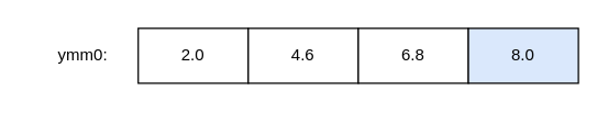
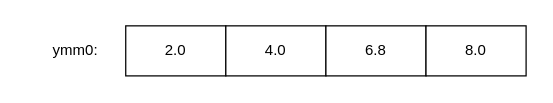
- <mxCell id="3" value="4.6" style="rounded=0;whiteSpace=wrap;html=1;" vertex="1" parent="1"><mxGeometry x="180" width="80" height="40" as="geometry" y="20" /></mxCell>
+ <mxCell id="3" value="4.0" style="rounded=0;whiteSpace=wrap;html=1;" vertex="1" parent="1"><mxGeometry x="180" width="80" height="40" as="geometry" y="20" /></mxCell>
- <mxCell id="5" value="8.0" style="rounded=0;whiteSpace=wrap;html=1;fillColor=#dae8fc;" vertex="1" parent="1"><mxGeometry x="340" width="80" height="40" as="geometry" y="20" /></mxCell>
+ <mxCell id="5" value="8.0" style="rounded=0;whiteSpace=wrap;html=1;" vertex="1" parent="1"><mxGeometry x="340" width="80" height="40" as="geometry" y="20" /></mxCell>
